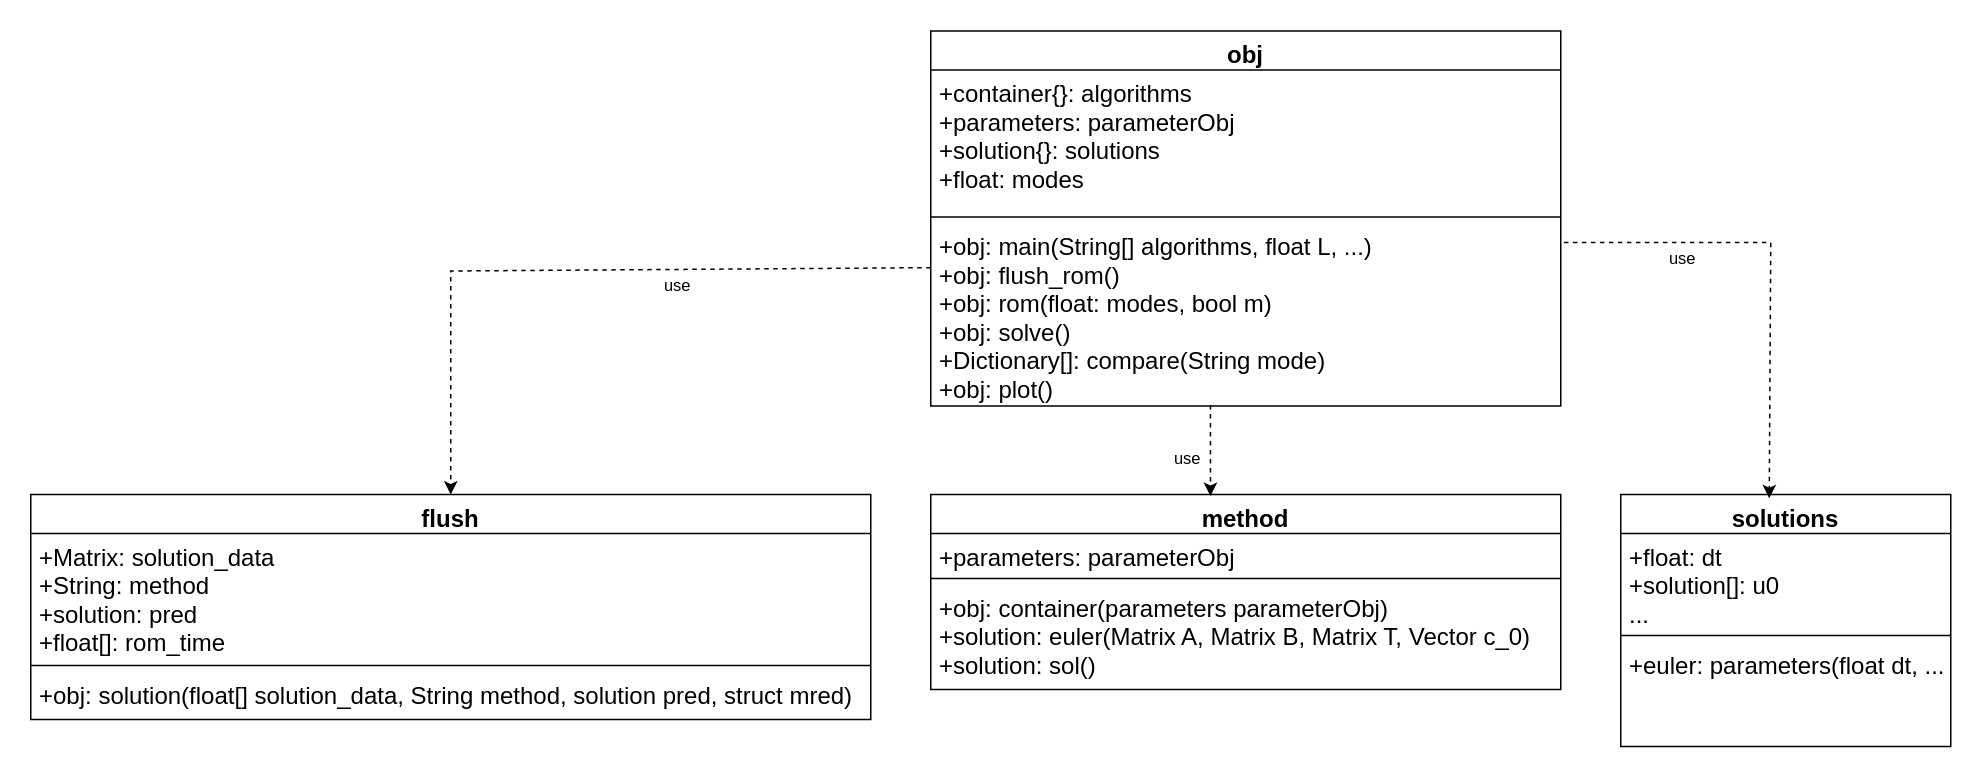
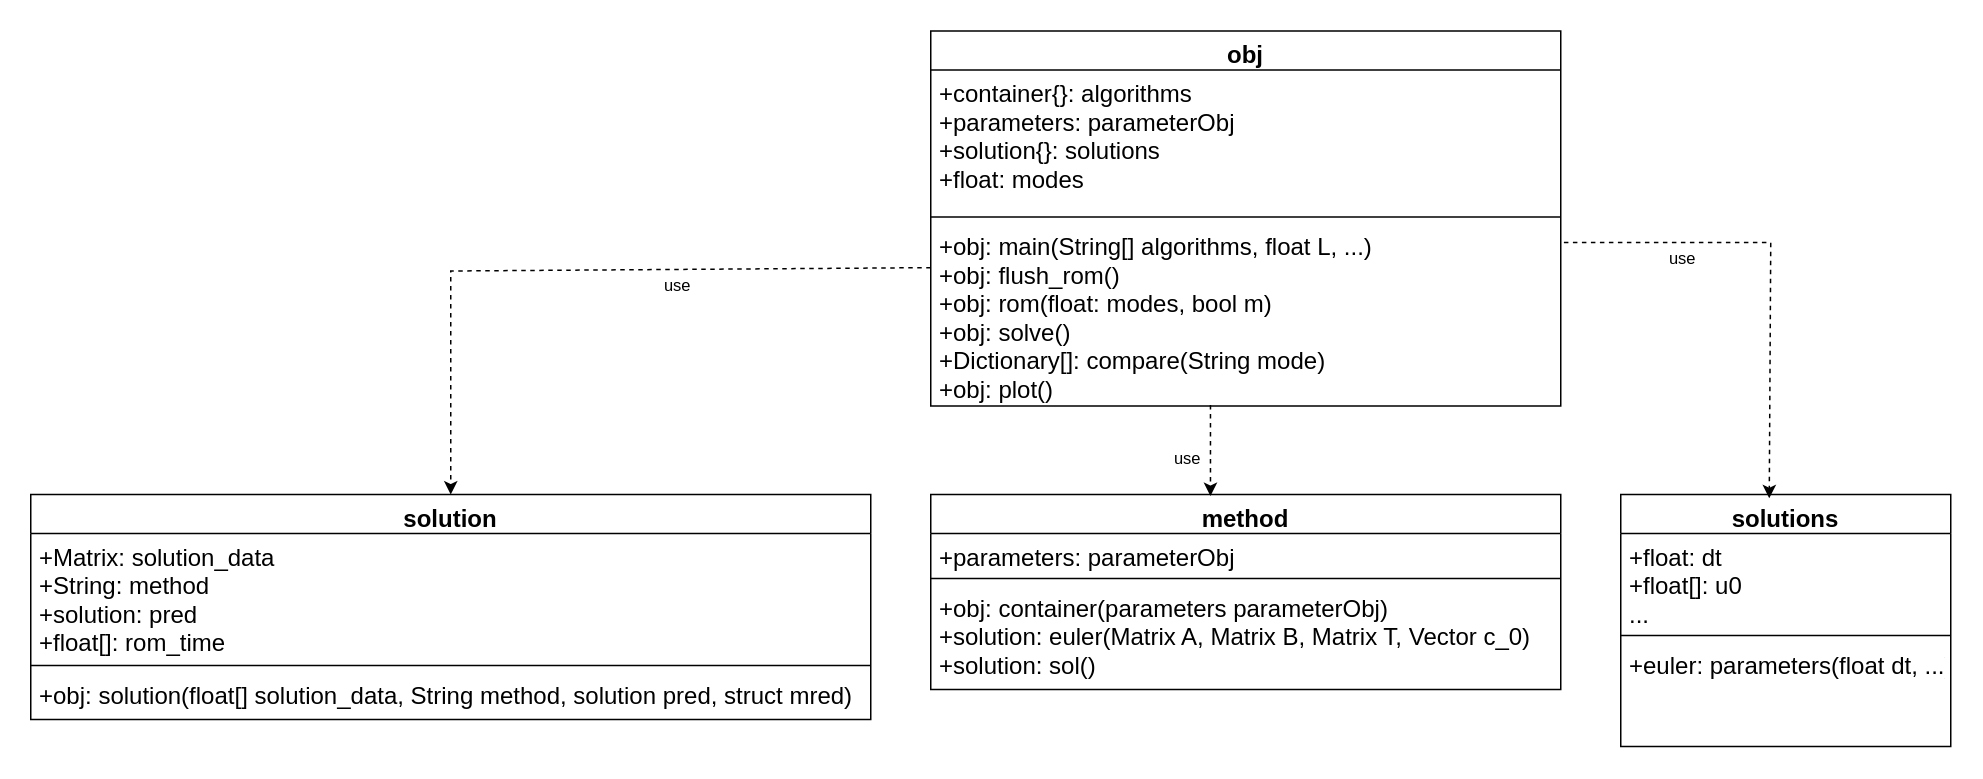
- <mxCell id="10" value="flush" style="swimlane;fontStyle=1;align=center;verticalAlign=top;childLayout=stackLayout;horizontal=1;startSize=26;horizontalStack=0;resizeParent=1;resizeParentMax=0;resizeLast=0;collapsible=1;marginBottom=0;fontSize=16;" parent="1" vertex="1"><mxGeometry x="20" y="329" width="560" height="150" as="geometry" /></mxCell>
+ <mxCell id="10" value="solution" style="swimlane;fontStyle=1;align=center;verticalAlign=top;childLayout=stackLayout;horizontal=1;startSize=26;horizontalStack=0;resizeParent=1;resizeParentMax=0;resizeLast=0;collapsible=1;marginBottom=0;fontSize=16;" parent="1" vertex="1"><mxGeometry x="20" y="329" width="560" height="150" as="geometry" /></mxCell>
- <mxCell id="15" value="+float: dt&#10;+solution[]: u0&#10;..." style="text;strokeColor=none;fillColor=none;align=left;verticalAlign=top;spacingLeft=4;spacingRight=4;overflow=hidden;rotatable=0;points=[[0,0.5],[1,0.5]];portConstraint=eastwest;fontSize=16;" parent="14" vertex="1"><mxGeometry y="26" width="220" height="64" as="geometry" /></mxCell>
+ <mxCell id="15" value="+float: dt&#10;+float[]: u0&#10;..." style="text;strokeColor=none;fillColor=none;align=left;verticalAlign=top;spacingLeft=4;spacingRight=4;overflow=hidden;rotatable=0;points=[[0,0.5],[1,0.5]];portConstraint=eastwest;fontSize=16;" parent="14" vertex="1"><mxGeometry y="26" width="220" height="64" as="geometry" /></mxCell>
